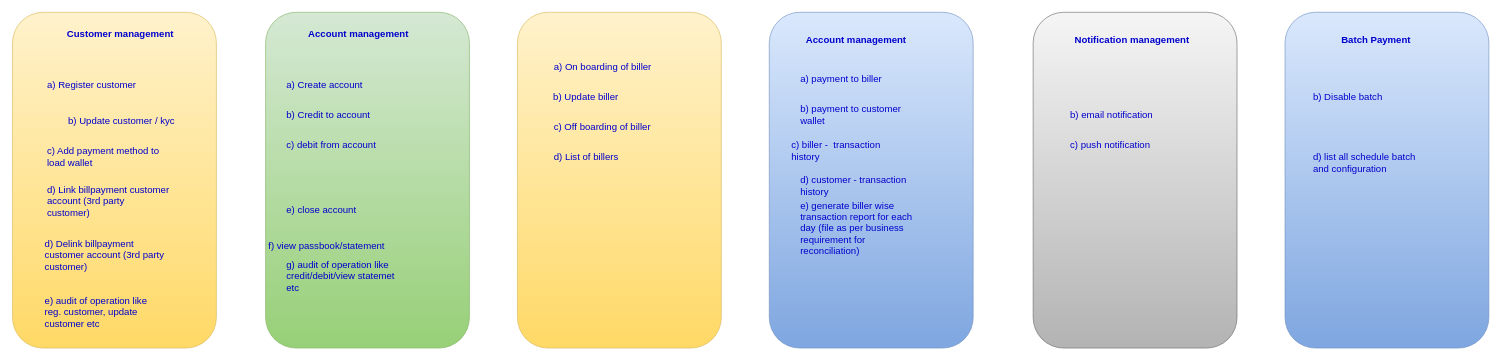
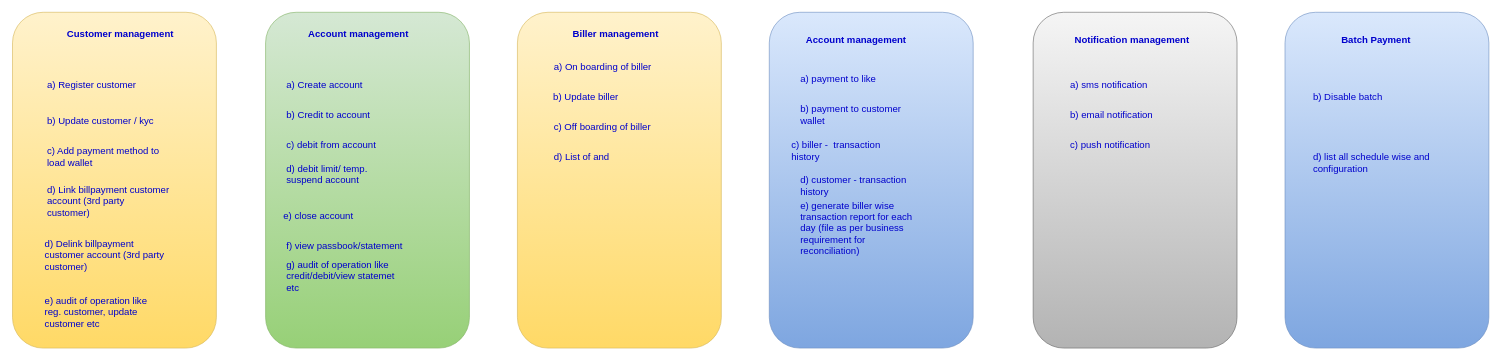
+ <mxCell id="30" value="Biller management" style="text;html=1;strokeColor=none;fillColor=none;align=center;verticalAlign=middle;whiteSpace=wrap;rounded=0;fontSize=16;fontStyle=1;fontColor=#0000CC;" vertex="1" parent="28"><mxGeometry x="59" y="20" width="210" height="30" as="geometry" /></mxCell>
- <mxCell id="23" value="a) payment to biller" style="text;html=1;strokeColor=none;fillColor=none;align=left;verticalAlign=middle;whiteSpace=wrap;rounded=0;fontSize=16;fontColor=#0000CC;" vertex="1" parent="20"><mxGeometry x="50" y="90" width="200" height="40" as="geometry" /></mxCell>
+ <mxCell id="23" value="a) payment to like" style="text;html=1;strokeColor=none;fillColor=none;align=left;verticalAlign=middle;whiteSpace=wrap;rounded=0;fontSize=16;fontColor=#0000CC;" vertex="1" parent="20"><mxGeometry x="50" y="90" width="200" height="40" as="geometry" /></mxCell>
+ <mxCell id="38" value="a) sms notification" style="text;html=1;strokeColor=none;fillColor=none;align=left;verticalAlign=middle;whiteSpace=wrap;rounded=0;fontSize=16;fontColor=#0000CC;" vertex="1" parent="35"><mxGeometry x="60" y="100" width="200" height="40" as="geometry" /></mxCell>
- <mxCell id="6" value="b) Update customer / kyc" style="text;html=1;strokeColor=none;fillColor=none;align=left;verticalAlign=middle;whiteSpace=wrap;rounded=0;fontSize=16;fontColor=#0000CC;" vertex="1" parent="2"><mxGeometry x="90.636" y="160" width="206.061" height="40" as="geometry" /></mxCell>
+ <mxCell id="6" value="b) Update customer / kyc" style="text;html=1;strokeColor=none;fillColor=none;align=left;verticalAlign=middle;whiteSpace=wrap;rounded=0;fontSize=16;fontColor=#0000CC;" vertex="1" parent="2"><mxGeometry x="55.636" y="160" width="206.061" height="40" as="geometry" /></mxCell>
- <mxCell id="34" value="d) List of billers" style="text;html=1;strokeColor=none;fillColor=none;align=left;verticalAlign=middle;whiteSpace=wrap;rounded=0;fontSize=16;fontColor=#0000CC;" vertex="1" parent="28"><mxGeometry x="59" y="220" width="200" height="40" as="geometry" /></mxCell>
+ <mxCell id="34" value="d) List of and" style="text;html=1;strokeColor=none;fillColor=none;align=left;verticalAlign=middle;whiteSpace=wrap;rounded=0;fontSize=16;fontColor=#0000CC;" vertex="1" parent="28"><mxGeometry x="59" y="220" width="200" height="40" as="geometry" /></mxCell>
- <mxCell id="45" value="d) list all schedule batch and configuration" style="text;html=1;strokeColor=none;fillColor=none;align=left;verticalAlign=middle;whiteSpace=wrap;rounded=0;fontSize=16;fontColor=#0000CC;" vertex="1" parent="41"><mxGeometry x="45" y="230" width="200" height="40" as="geometry" /></mxCell>
+ <mxCell id="45" value="d) list all schedule wise and configuration" style="text;html=1;strokeColor=none;fillColor=none;align=left;verticalAlign=middle;whiteSpace=wrap;rounded=0;fontSize=16;fontColor=#0000CC;" vertex="1" parent="41"><mxGeometry x="45" y="230" width="200" height="40" as="geometry" /></mxCell>
+ <mxCell id="16" value="d) debit limit/ temp. suspend account" style="text;html=1;strokeColor=none;fillColor=none;align=left;verticalAlign=middle;whiteSpace=wrap;rounded=0;fontSize=16;fontColor=#0000CC;" vertex="1" parent="1"><mxGeometry x="475" y="270" width="200" height="40" as="geometry" /></mxCell>
- <mxCell id="17" value="e) close account" style="text;html=1;strokeColor=none;fillColor=none;align=left;verticalAlign=middle;whiteSpace=wrap;rounded=0;fontSize=16;fontColor=#0000CC;" vertex="1" parent="1"><mxGeometry x="475" y="330" width="200" height="40" as="geometry" /></mxCell>
+ <mxCell id="17" value="e) close account" style="text;html=1;strokeColor=none;fillColor=none;align=left;verticalAlign=middle;whiteSpace=wrap;rounded=0;fontSize=16;fontColor=#0000CC;" vertex="1" parent="1"><mxGeometry x="470" y="340" width="200" height="40" as="geometry" /></mxCell>
- <mxCell id="18" value="f) view passbook/statement" style="text;html=1;strokeColor=none;fillColor=none;align=left;verticalAlign=middle;whiteSpace=wrap;rounded=0;fontSize=16;fontColor=#0000CC;" vertex="1" parent="1"><mxGeometry x="445" y="390" width="200" height="40" as="geometry" /></mxCell>
+ <mxCell id="18" value="f) view passbook/statement" style="text;html=1;strokeColor=none;fillColor=none;align=left;verticalAlign=middle;whiteSpace=wrap;rounded=0;fontSize=16;fontColor=#0000CC;" vertex="1" parent="1"><mxGeometry x="475" y="390" width="200" height="40" as="geometry" /></mxCell>
